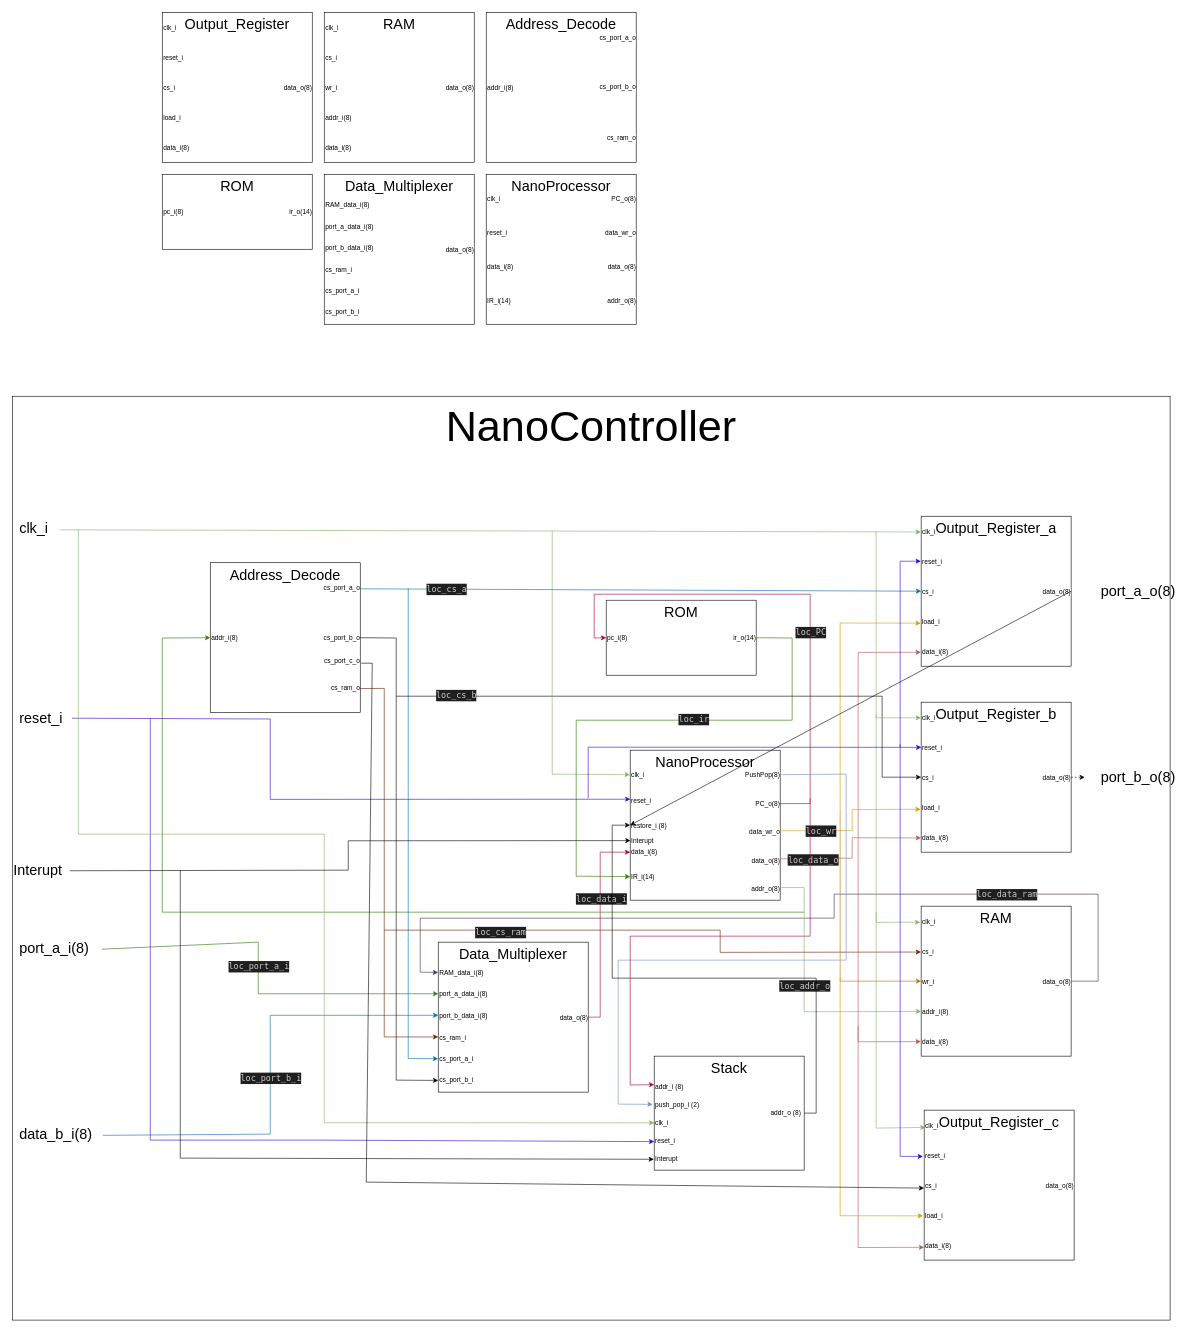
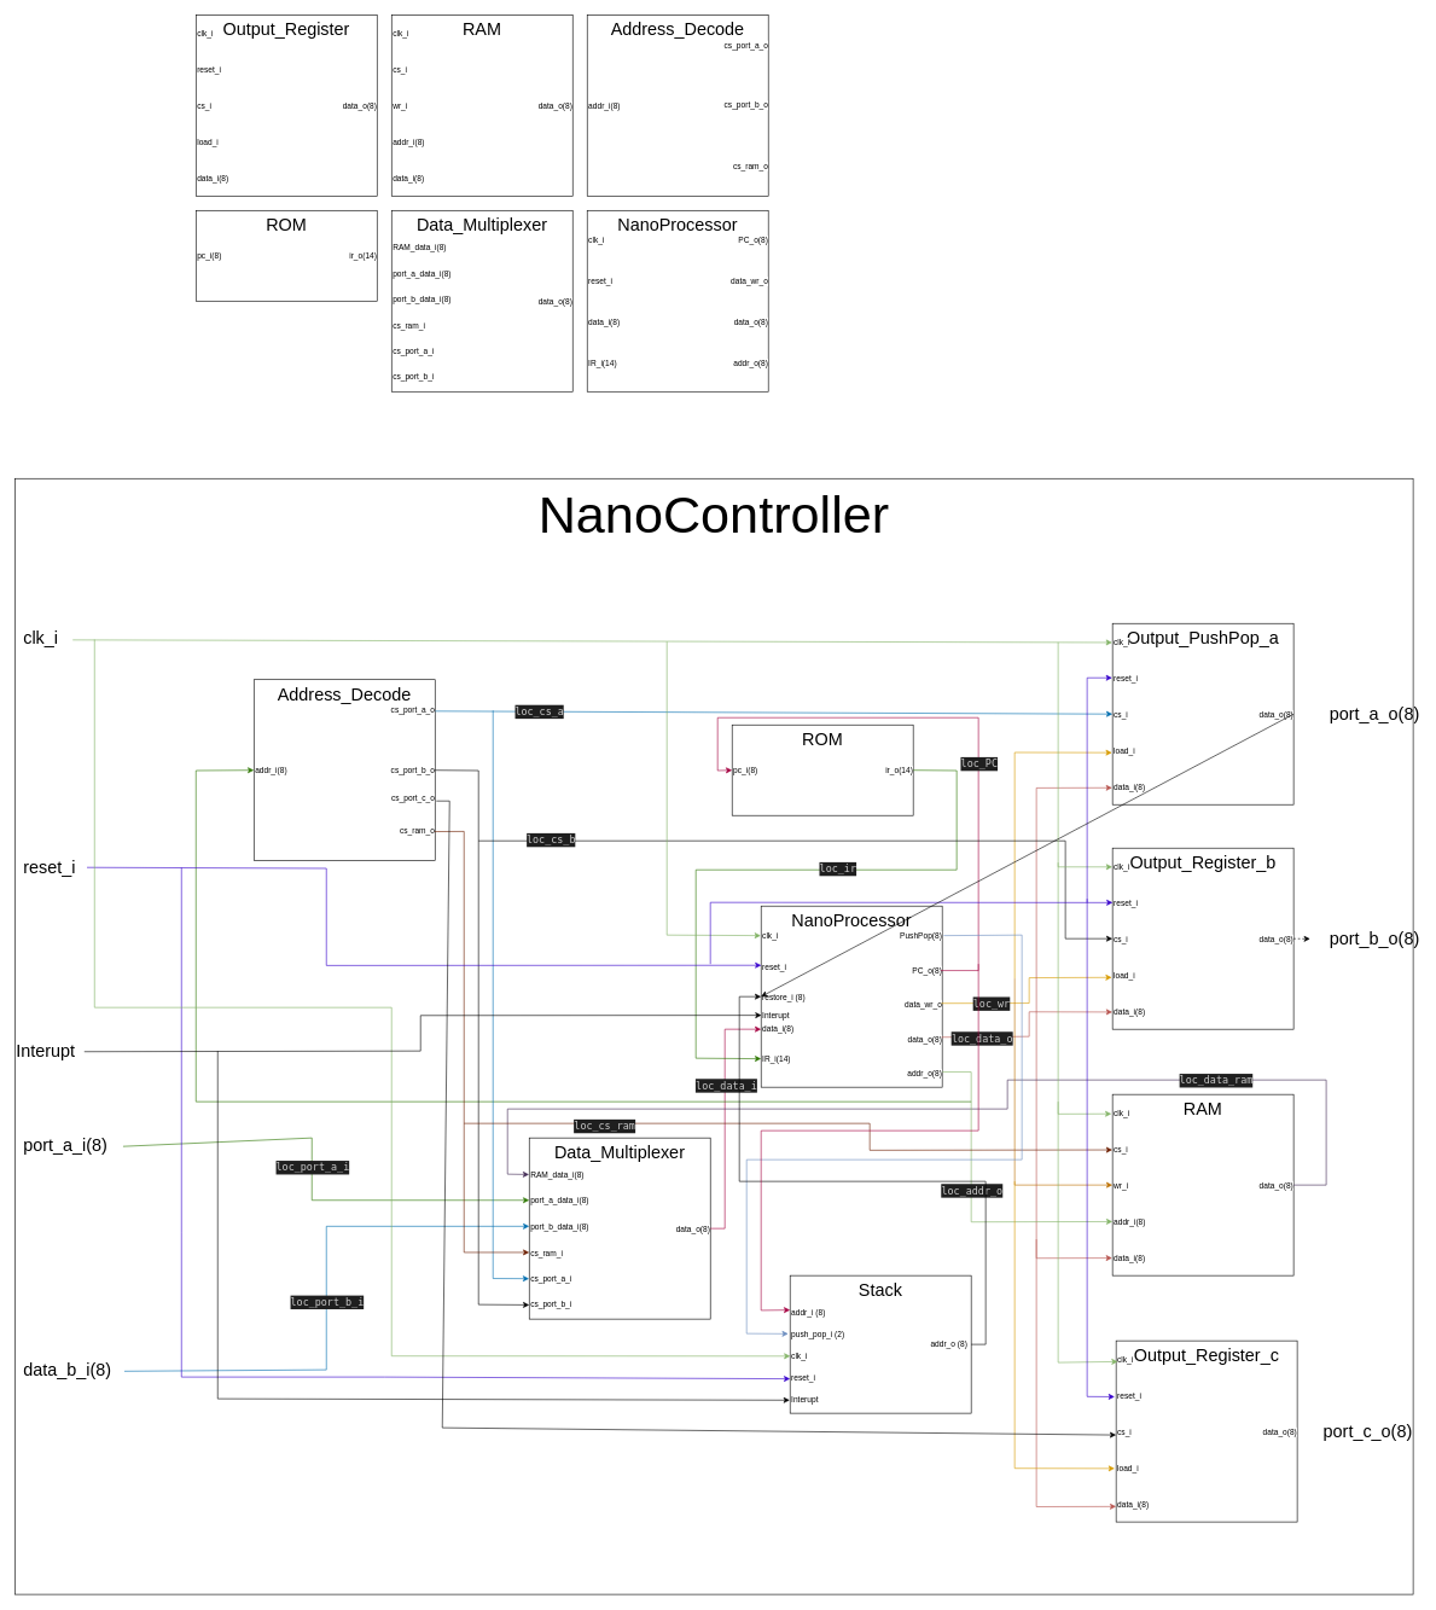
- <mxCell id="145" value="Output_Register_a" style="rounded=0;whiteSpace=wrap;html=1;fontSize=24;verticalAlign=top;" parent="144" vertex="1"><mxGeometry x="0.004" width="249.994" height="250" as="geometry" /></mxCell>
+ <mxCell id="145" value="Output_PushPop_a" style="rounded=0;whiteSpace=wrap;html=1;fontSize=24;verticalAlign=top;" parent="144" vertex="1"><mxGeometry x="0.004" width="249.994" height="250" as="geometry" /></mxCell>
+ <mxCell id="188" value="&lt;div&gt;&lt;font style=&quot;font-size: 24px;&quot;&gt;port_c_o(8)&lt;/font&gt;&lt;/div&gt;" style="text;html=1;align=right;verticalAlign=middle;resizable=0;points=[];autosize=1;strokeColor=none;fillColor=none;" vertex="1" parent="1"><mxGeometry x="1800" y="1955" width="150" height="40" as="geometry" /></mxCell>
